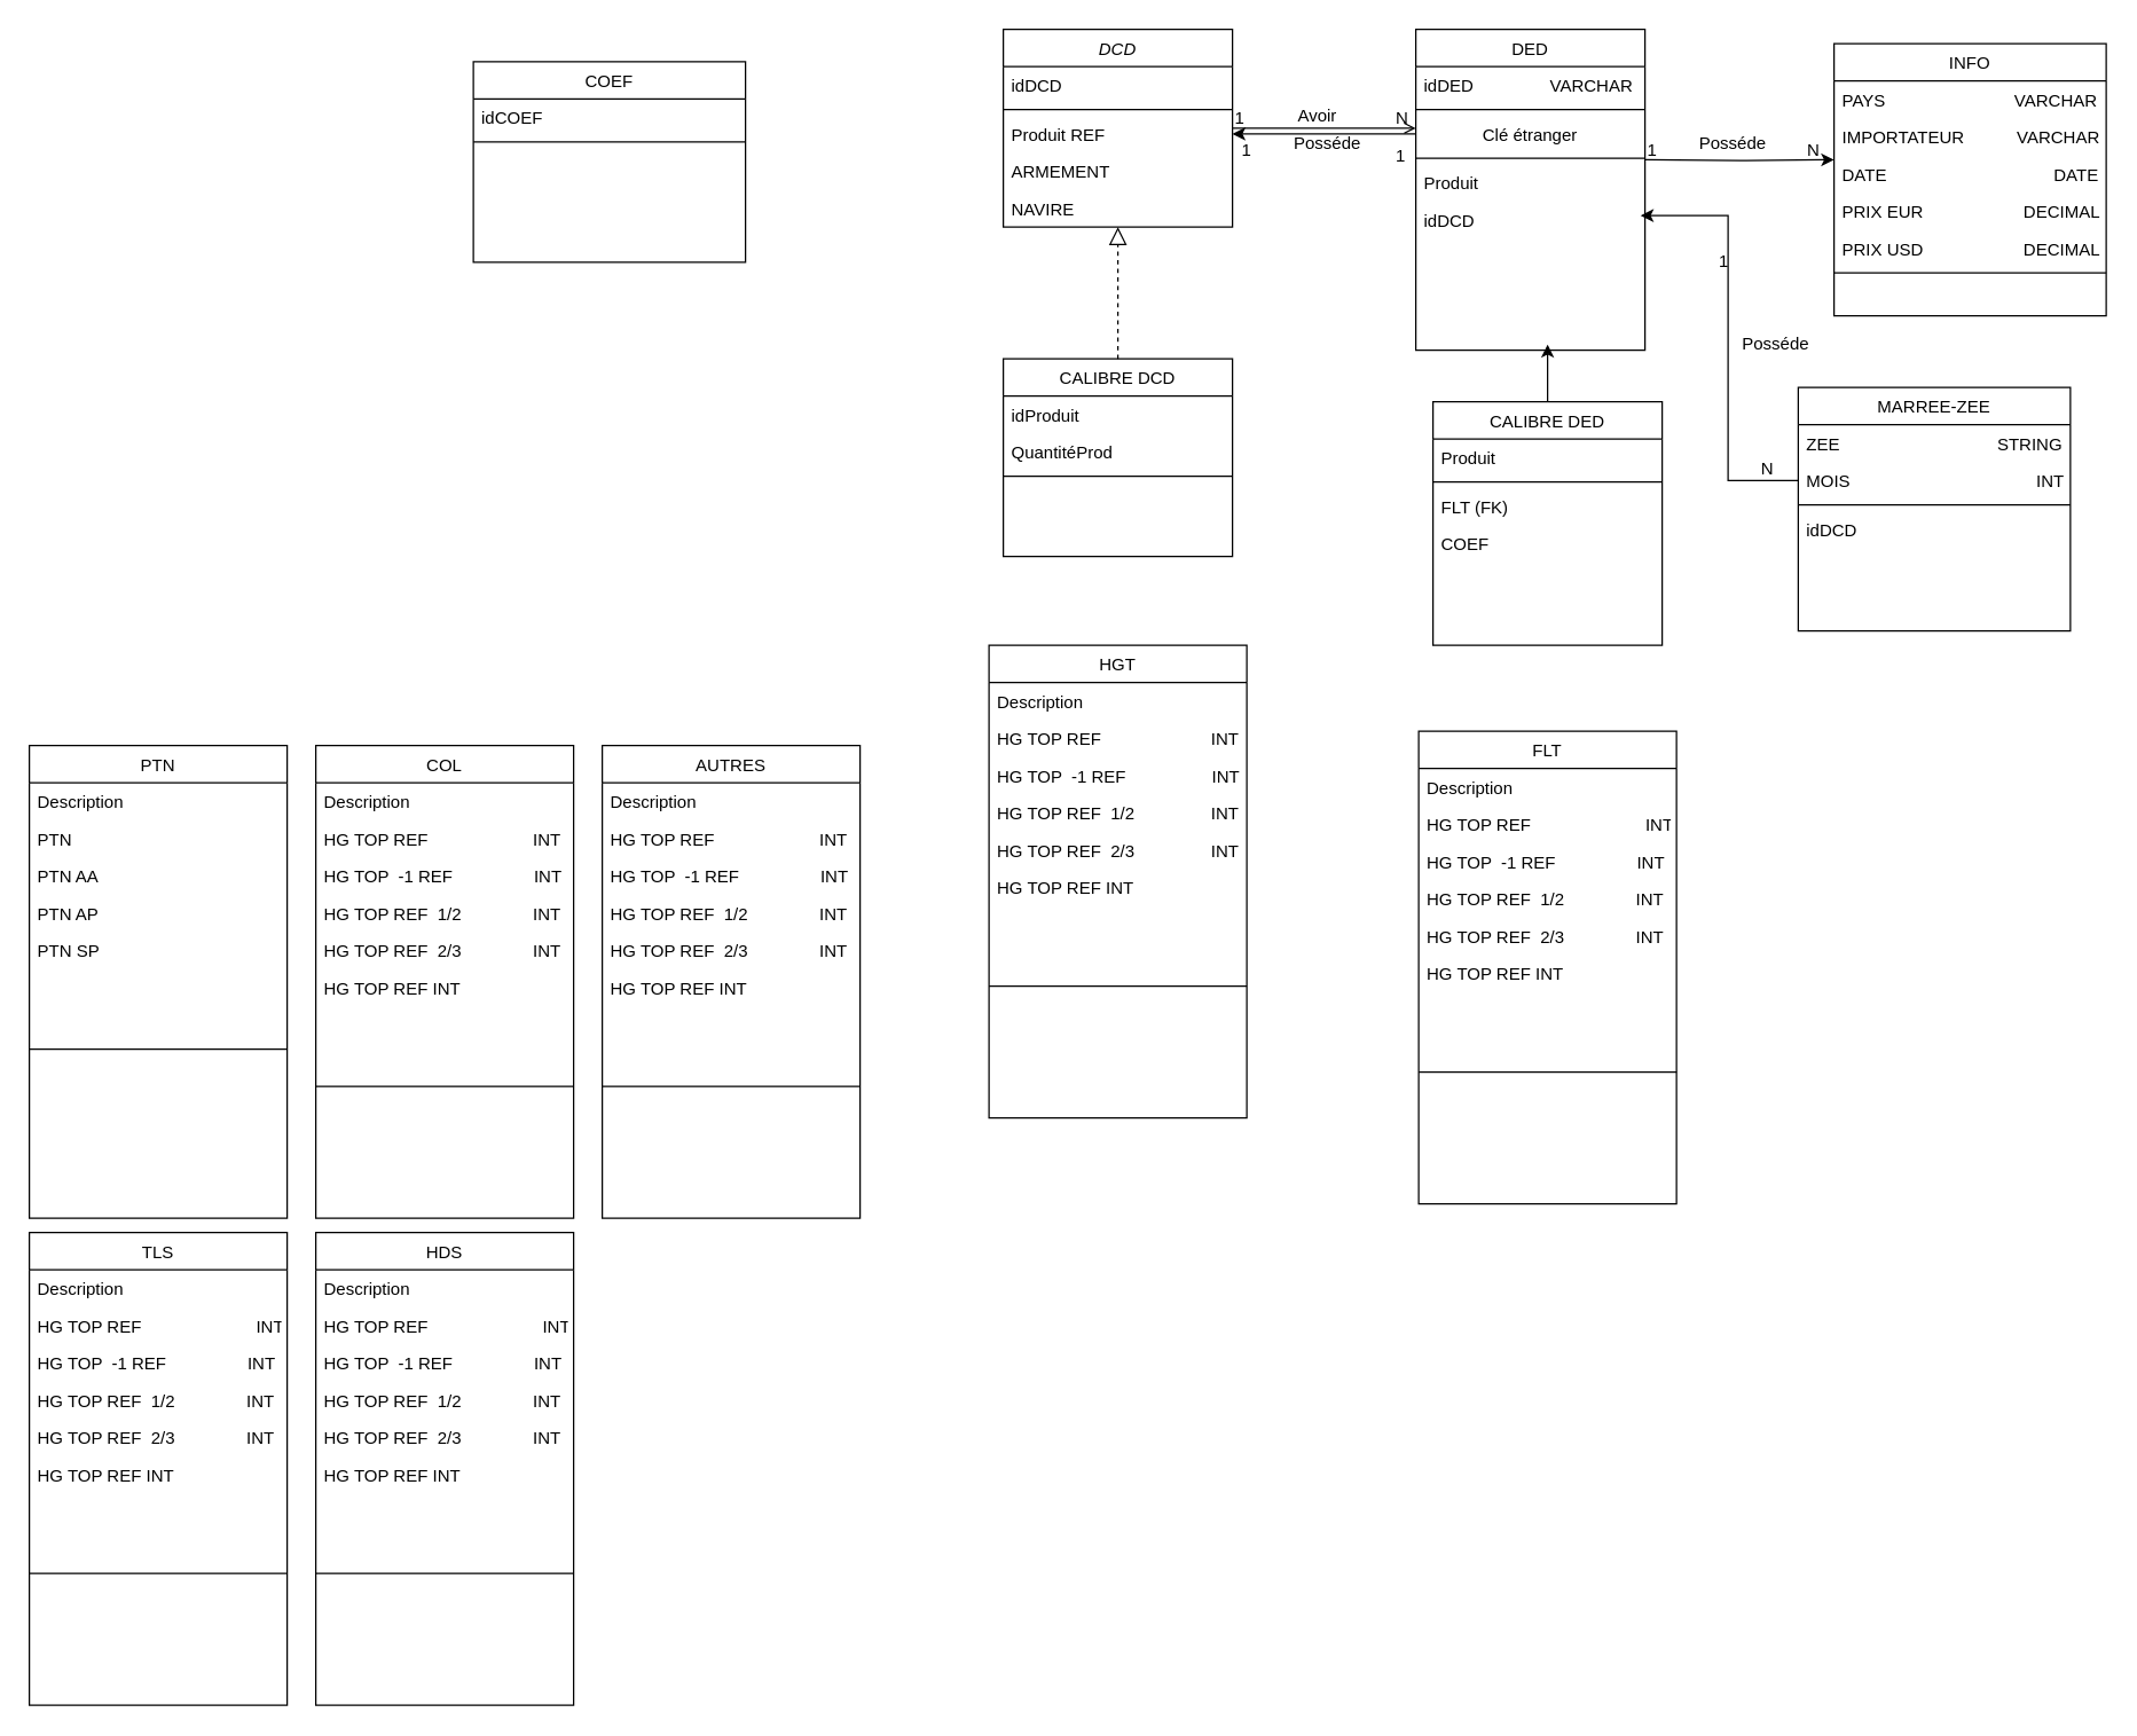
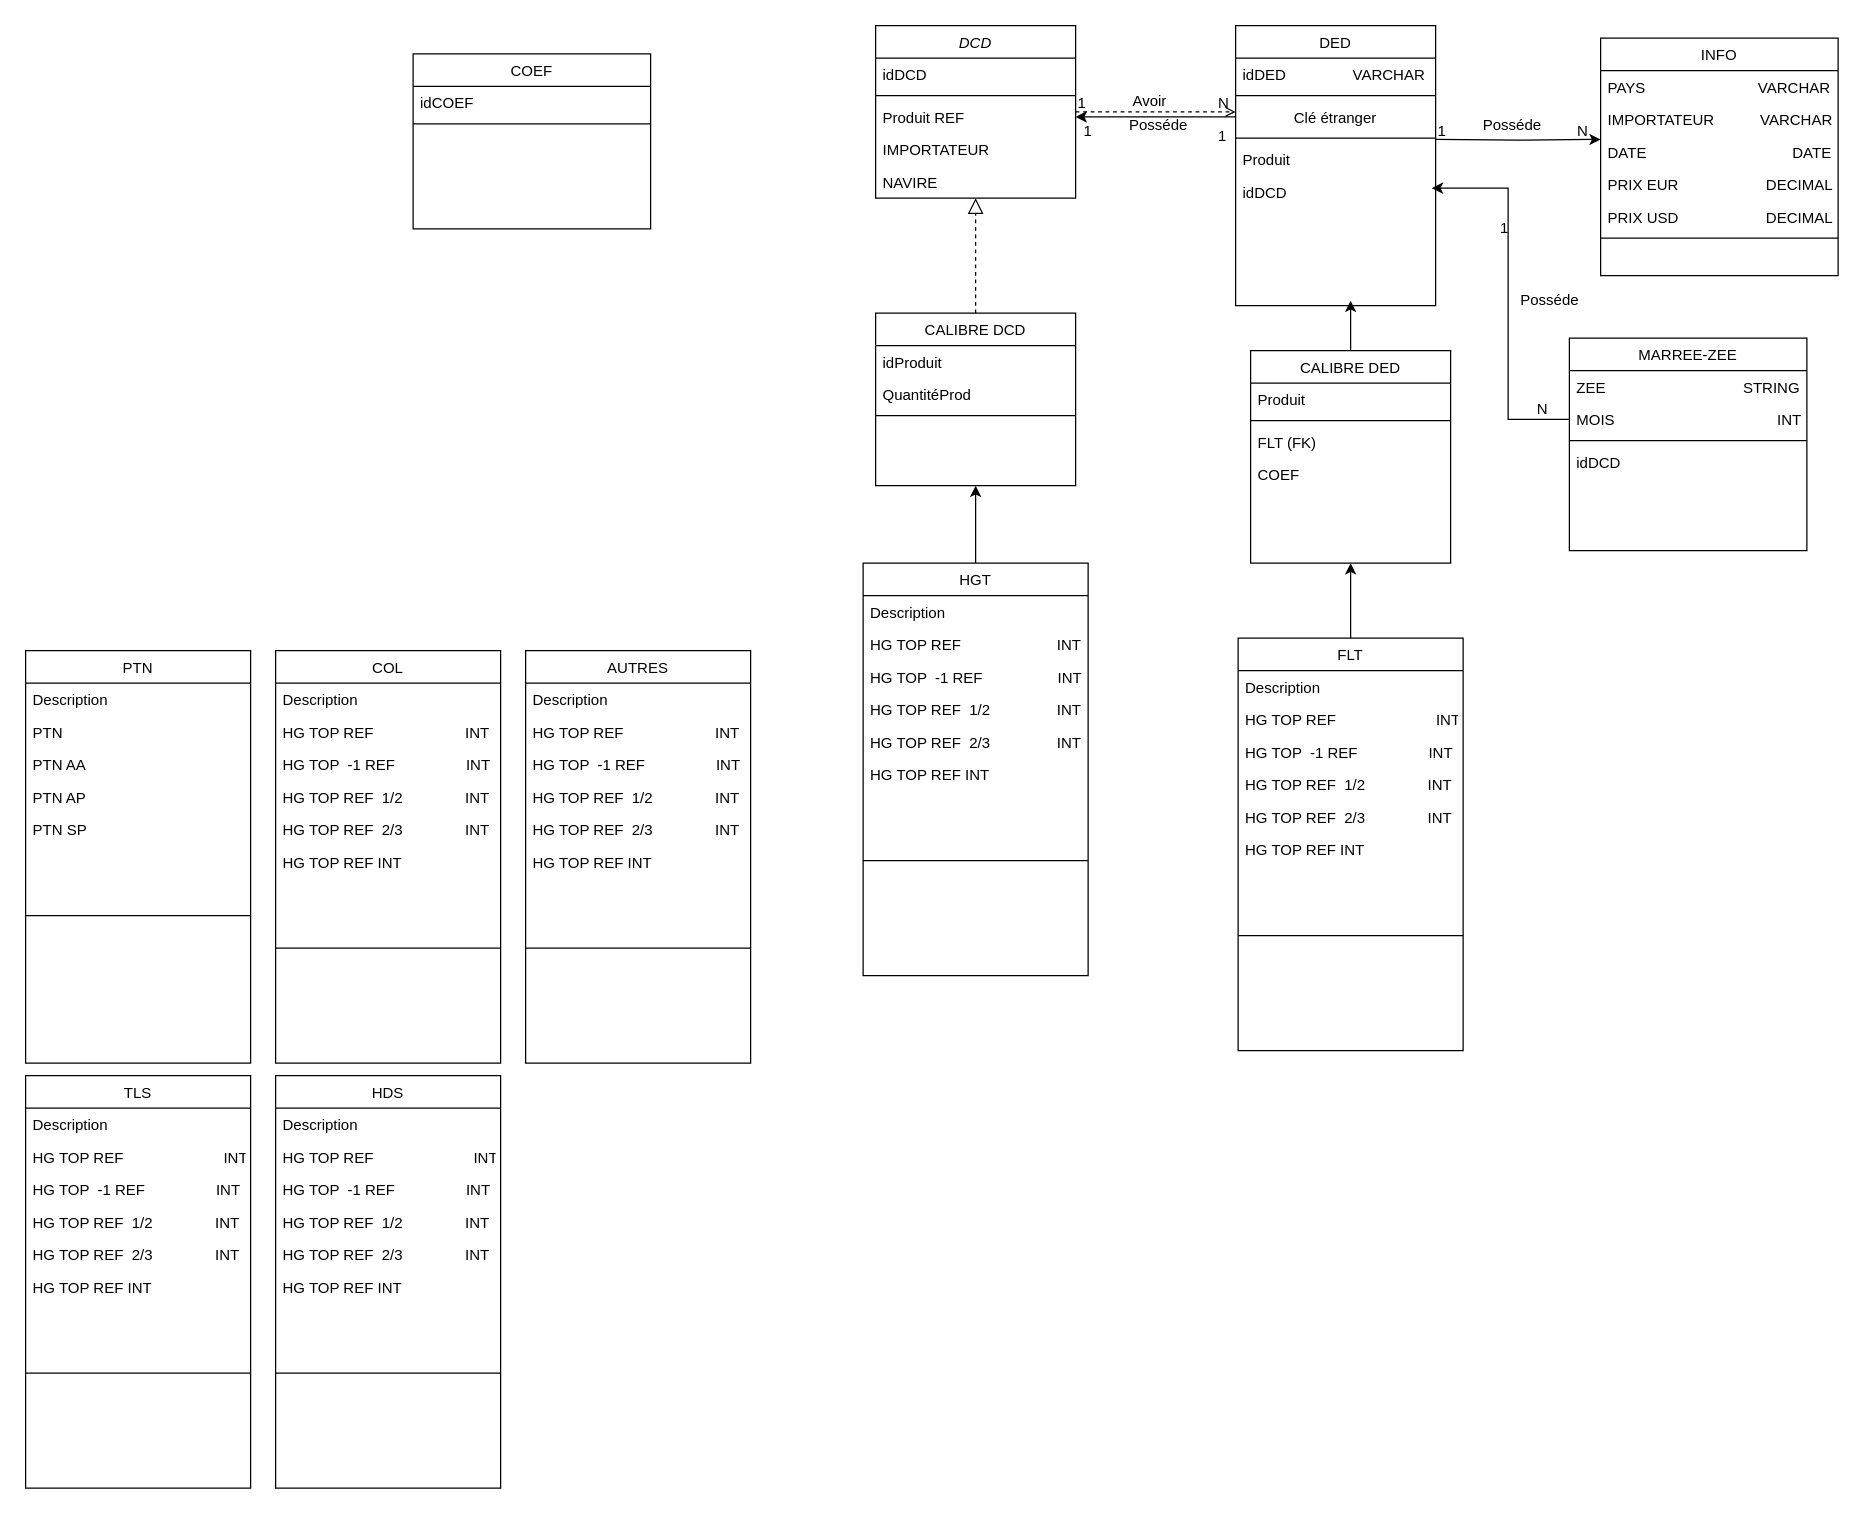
- <mxCell id="27" value="" style="endArrow=open;shadow=0;strokeWidth=1;rounded=0;endFill=1;edgeStyle=elbowEdgeStyle;elbow=vertical;" parent="1" source="2" target="19" edge="1"><mxGeometry x="0.5" y="41" relative="1" as="geometry"><mxPoint x="860" y="92" as="sourcePoint" /><mxPoint x="1020" y="92" as="targetPoint" /><mxPoint x="-40" y="32" as="offset" /></mxGeometry></mxCell>
+ <mxCell id="27" value="" style="endArrow=open;shadow=0;strokeWidth=1;rounded=0;endFill=1;edgeStyle=elbowEdgeStyle;elbow=vertical;dashed=1;" parent="1" source="2" target="19" edge="1"><mxGeometry x="0.5" y="41" relative="1" as="geometry"><mxPoint x="860" y="92" as="sourcePoint" /><mxPoint x="1020" y="92" as="targetPoint" /><mxPoint x="-40" y="32" as="offset" /></mxGeometry></mxCell>
- <mxCell id="6" value="ARMEMENT" style="text;align=left;verticalAlign=top;spacingLeft=4;spacingRight=4;overflow=hidden;rotatable=0;points=[[0,0.5],[1,0.5]];portConstraint=eastwest;" parent="2" vertex="1"><mxGeometry y="86" width="160" height="26" as="geometry" /></mxCell>
+ <mxCell id="6" value="IMPORTATEUR" style="text;align=left;verticalAlign=top;spacingLeft=4;spacingRight=4;overflow=hidden;rotatable=0;points=[[0,0.5],[1,0.5]];portConstraint=eastwest;" parent="2" vertex="1"><mxGeometry y="86" width="160" height="26" as="geometry" /></mxCell>
+ <mxCell id="31" style="edgeStyle=orthogonalEdgeStyle;rounded=0;orthogonalLoop=1;jettySize=auto;html=1;entryX=0.5;entryY=1;entryDx=0;entryDy=0;" parent="1" source="32" target="8" edge="1"><mxGeometry relative="1" as="geometry" /></mxCell>
+ <mxCell id="40" style="edgeStyle=orthogonalEdgeStyle;rounded=0;orthogonalLoop=1;jettySize=auto;html=1;entryX=0.5;entryY=1;entryDx=0;entryDy=0;" parent="1" source="41" target="14" edge="1"><mxGeometry relative="1" as="geometry" /></mxCell>
